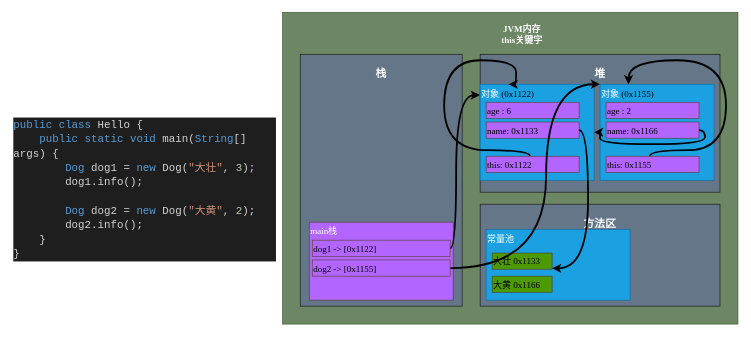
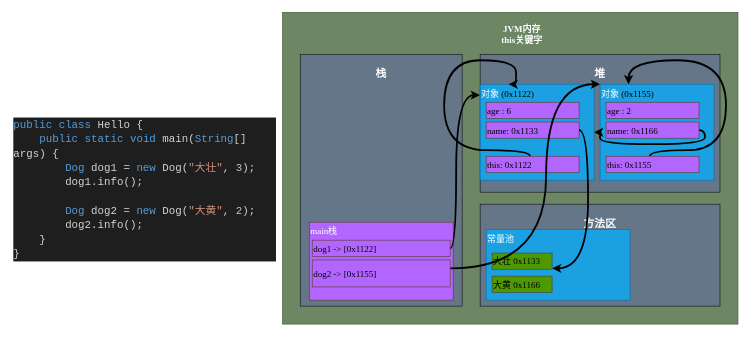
- <mxCell id="20" value="dog2 -&amp;gt; [0x1155]" style="rounded=0;whiteSpace=wrap;html=1;fontFamily=Verdana;fontSize=15;strokeColor=#543B27;fillColor=#B266FF;align=left;" vertex="1" parent="1"><mxGeometry x="520" y="433" width="230" height="27" as="geometry" /></mxCell>
+ <mxCell id="20" value="dog2 -&amp;gt; [0x1155]" style="rounded=0;whiteSpace=wrap;html=1;fontFamily=Verdana;fontSize=15;strokeColor=#543B27;fillColor=#B266FF;align=left;" vertex="1" parent="1"><mxGeometry x="520" y="433" width="230" height="45" as="geometry" /></mxCell>
